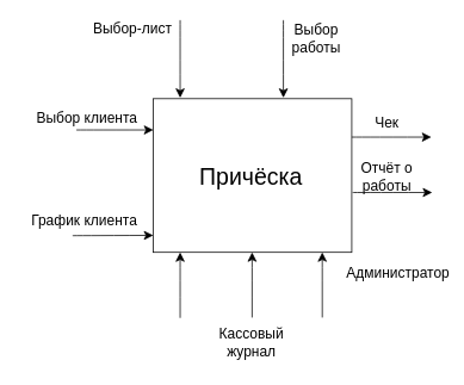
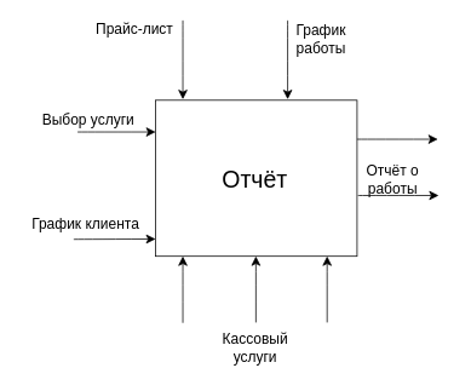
- <mxCell id="8" value="&lt;div&gt;Выбор-лист&lt;/div&gt;" style="text;strokeColor=none;fillColor=none;html=1;align=center;verticalAlign=middle;whiteSpace=wrap;rounded=0;fontSize=16;" vertex="1" parent="1"><mxGeometry x="97" y="22" width="102" height="19" as="geometry" /></mxCell>
+ <mxCell id="8" value="&lt;div&gt;Прайс-лист&lt;/div&gt;" style="text;strokeColor=none;fillColor=none;html=1;align=center;verticalAlign=middle;whiteSpace=wrap;rounded=0;fontSize=16;" vertex="1" parent="1"><mxGeometry x="97" y="22" width="102" height="19" as="geometry" /></mxCell>
- <mxCell id="7" value="Выбор работы" style="text;strokeColor=none;fillColor=none;html=1;align=center;verticalAlign=middle;whiteSpace=wrap;rounded=0;fontSize=16;" vertex="1" parent="1"><mxGeometry x="317.5" y="20" width="71" height="45" as="geometry" /></mxCell>
+ <mxCell id="7" value="График работы" style="text;strokeColor=none;fillColor=none;html=1;align=center;verticalAlign=middle;whiteSpace=wrap;rounded=0;fontSize=16;" vertex="1" parent="1"><mxGeometry x="317.5" y="20" width="71" height="45" as="geometry" /></mxCell>
- <mxCell id="19" value="Выбор клиента" style="text;strokeColor=none;fillColor=none;html=1;align=center;verticalAlign=middle;whiteSpace=wrap;rounded=0;fontSize=16;" vertex="1" parent="1"><mxGeometry x="23" y="122" width="148" height="17" as="geometry" /></mxCell>
+ <mxCell id="19" value="Выбор услуги" style="text;strokeColor=none;fillColor=none;html=1;align=center;verticalAlign=middle;whiteSpace=wrap;rounded=0;fontSize=16;" vertex="1" parent="1"><mxGeometry x="23" y="122" width="148" height="17" as="geometry" /></mxCell>
- <mxCell id="12" value="Чек" style="text;strokeColor=none;fillColor=none;html=1;align=center;verticalAlign=middle;whiteSpace=wrap;rounded=0;fontSize=16;" vertex="1" parent="1"><mxGeometry x="396" y="129" width="73" height="16" as="geometry" /></mxCell>
- <mxCell id="3" value="Причёска" style="text;strokeColor=none;fillColor=none;html=1;align=center;verticalAlign=middle;whiteSpace=wrap;rounded=0;fontSize=26;strokeWidth=1;" vertex="1" parent="1"><mxGeometry x="201" y="158" width="159" height="79" as="geometry" /></mxCell>
+ <mxCell id="3" value="Отчёт" style="text;strokeColor=none;fillColor=none;html=1;align=center;verticalAlign=middle;whiteSpace=wrap;rounded=0;fontSize=26;strokeWidth=1;" vertex="1" parent="1"><mxGeometry x="201" y="158" width="159" height="79" as="geometry" /></mxCell>
- <mxCell id="16" value="Администратор" style="text;strokeColor=none;fillColor=none;html=1;align=center;verticalAlign=middle;whiteSpace=wrap;rounded=0;fontSize=16;" vertex="1" parent="1"><mxGeometry x="393" y="295" width="104" height="19" as="geometry" /></mxCell>
- <mxCell id="10" value="Кассовый журнал" style="text;strokeColor=none;fillColor=none;html=1;align=center;verticalAlign=middle;whiteSpace=wrap;rounded=0;fontSize=16;" vertex="1" parent="1"><mxGeometry x="243.5" y="357" width="74" height="52" as="geometry" /></mxCell>
+ <mxCell id="10" value="Кассовый услуги" style="text;strokeColor=none;fillColor=none;html=1;align=center;verticalAlign=middle;whiteSpace=wrap;rounded=0;fontSize=16;" vertex="1" parent="1"><mxGeometry x="243.5" y="357" width="74" height="52" as="geometry" /></mxCell>
